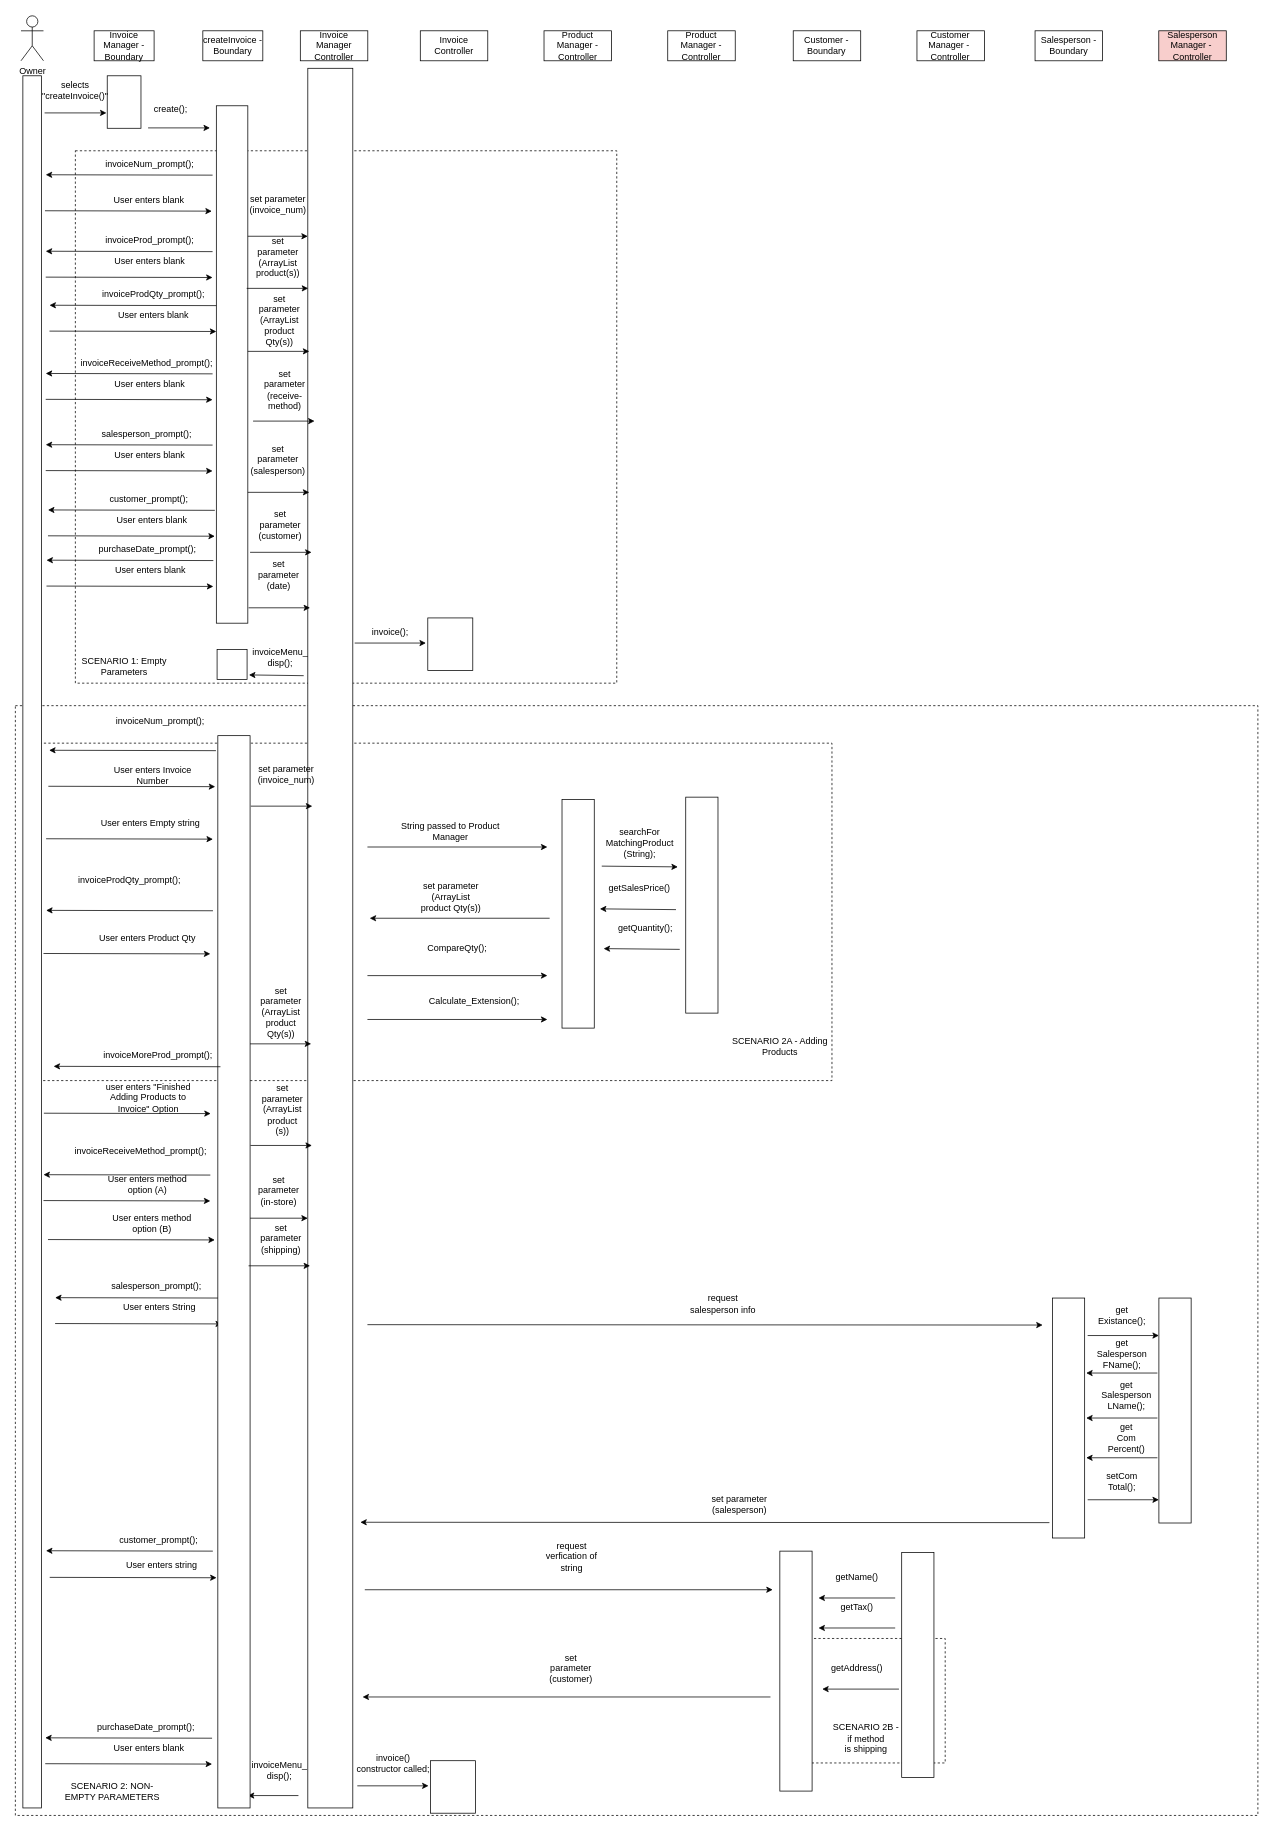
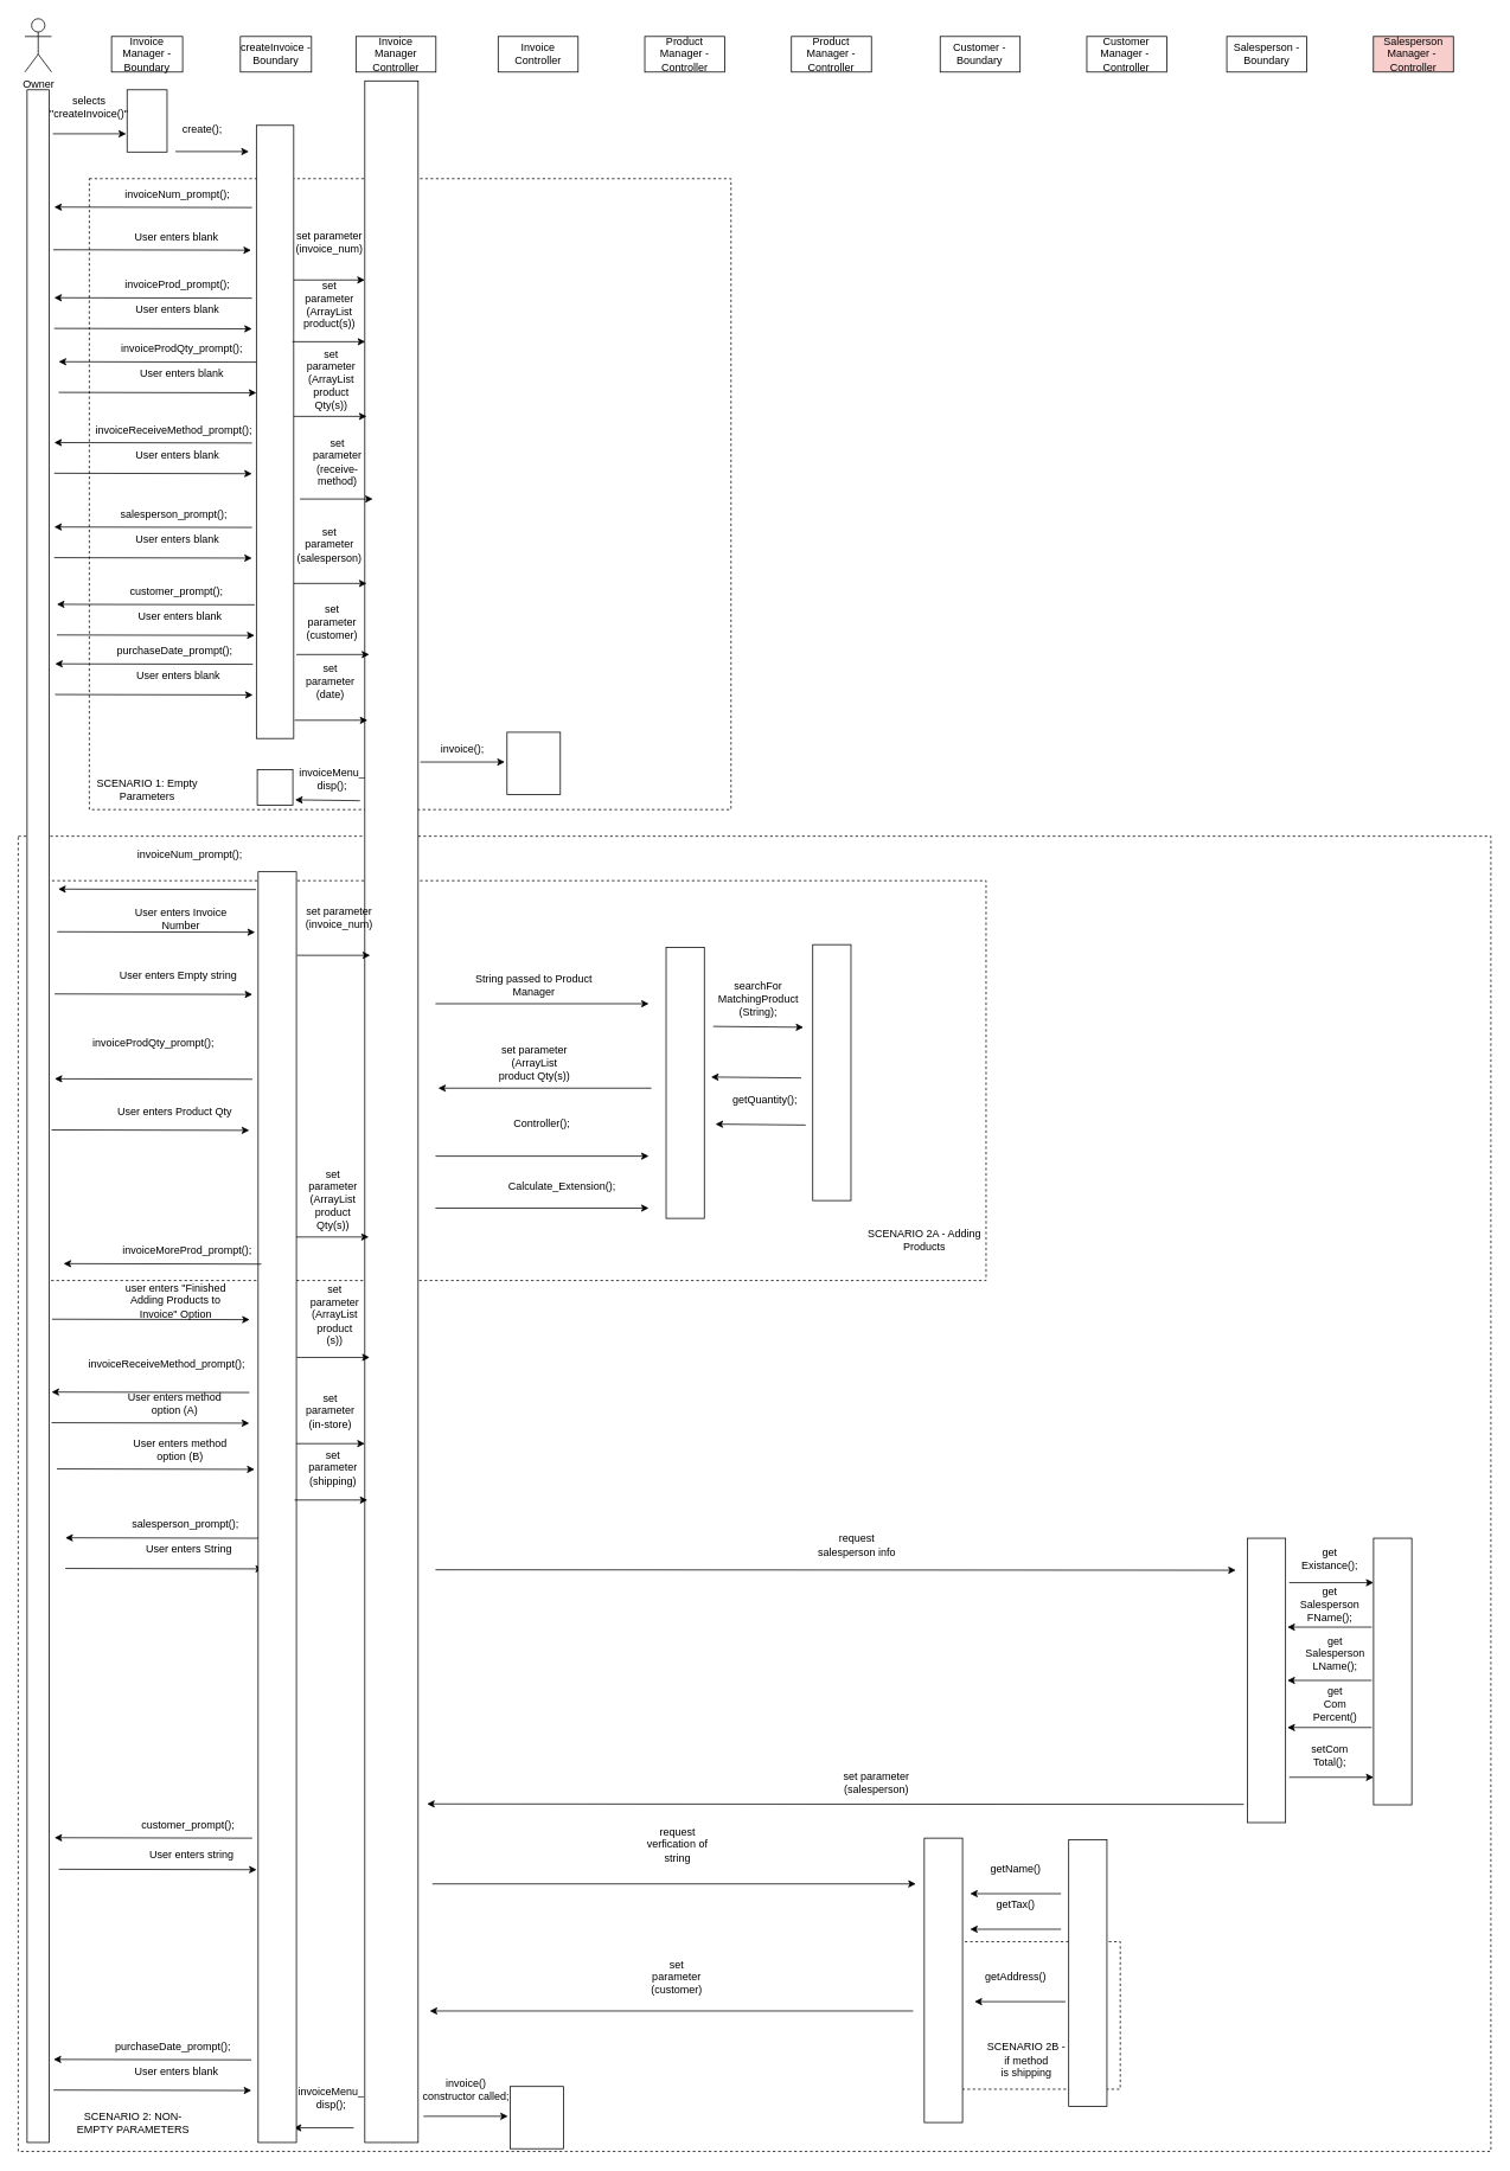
- <mxCell id="123" value="getSalesPrice()" style="text;html=1;strokeColor=none;fillColor=none;align=center;verticalAlign=middle;whiteSpace=wrap;rounded=0;" vertex="1" parent="1"><mxGeometry x="807" y="1170" width="91" height="27" as="geometry" /></mxCell>
- <mxCell id="132" value="CompareQty();" style="text;html=1;strokeColor=none;fillColor=none;align=center;verticalAlign=middle;whiteSpace=wrap;rounded=0;" vertex="1" parent="1"><mxGeometry x="564" y="1250" width="91" height="27" as="geometry" /></mxCell>
+ <mxCell id="132" value="Controller();" style="text;html=1;strokeColor=none;fillColor=none;align=center;verticalAlign=middle;whiteSpace=wrap;rounded=0;" vertex="1" parent="1"><mxGeometry x="564" y="1250" width="91" height="27" as="geometry" /></mxCell>
